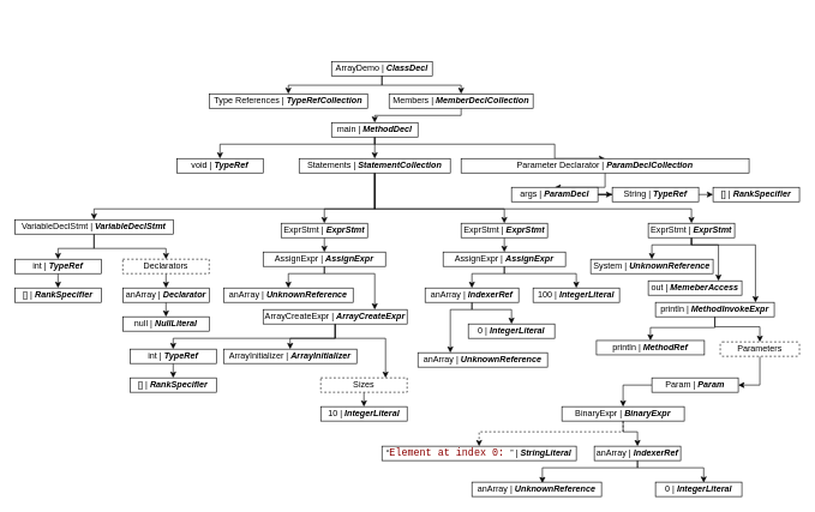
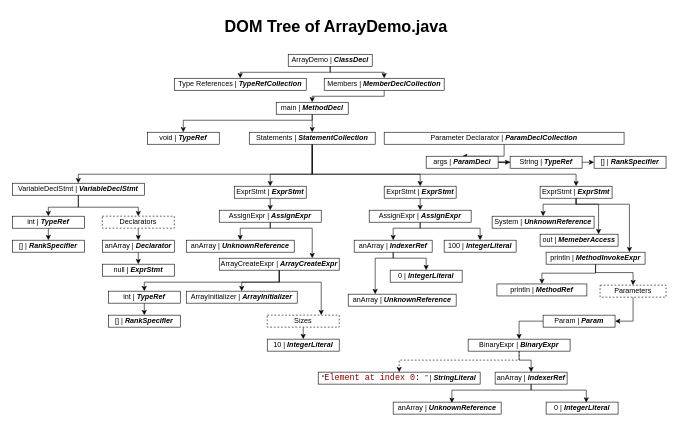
+ <mxCell id="79" value="&lt;b&gt;&lt;font style=&quot;font-size: 27px&quot;&gt;DOM Tree of ArrayDemo.java&lt;/font&gt;&lt;/b&gt;" style="text;html=1;strokeColor=none;fillColor=none;align=center;verticalAlign=middle;whiteSpace=wrap;rounded=0;" parent="1" vertex="1"><mxGeometry x="340" y="20" width="440" height="50" as="geometry" /></mxCell>
- <mxCell id="74" value="ArrayDemo | &lt;b&gt;&lt;i&gt;ClassDecl&lt;/i&gt;&lt;/b&gt;" style="whiteSpace=wrap;html=1;" parent="1" vertex="1"><mxGeometry x="460" y="85" width="140" height="20" as="geometry" /></mxCell>
+ <mxCell id="74" value="ArrayDemo | &lt;b&gt;&lt;i&gt;ClassDecl&lt;/i&gt;&lt;/b&gt;" style="whiteSpace=wrap;html=1;" parent="1" vertex="1"><mxGeometry x="480" y="90" width="140" height="20" as="geometry" /></mxCell>
- <mxCell id="3" style="edgeStyle=orthogonalEdgeStyle;rounded=0;orthogonalLoop=1;jettySize=auto;html=1;exitX=0.5;exitY=1;exitDx=0;exitDy=0;entryX=0.5;entryY=0;entryDx=0;entryDy=0;" parent="1" source="6" target="9" edge="1"><mxGeometry relative="1" as="geometry"><Array as="points"><mxPoint x="520" y="200" /><mxPoint x="770" y="200" /></Array></mxGeometry></mxCell>
- <mxCell id="39" value="null | &lt;b&gt;&lt;i&gt;NullLiteral&lt;/i&gt;&lt;/b&gt;" style="rounded=0;whiteSpace=wrap;html=1;" parent="1" vertex="1"><mxGeometry x="170" y="440" width="120" height="20" as="geometry" /></mxCell>
+ <mxCell id="39" value="null | &lt;b&gt;&lt;i&gt;ExprStmt&lt;/i&gt;&lt;/b&gt;" style="rounded=0;whiteSpace=wrap;html=1;" parent="1" vertex="1"><mxGeometry x="170" y="440" width="120" height="20" as="geometry" /></mxCell>
- <mxCell id="88" value="Parameters" style="whiteSpace=wrap;html=1;dashed=1;rounded=1;" parent="1" vertex="1"><mxGeometry x="1000" y="475" width="110" height="20" as="geometry" /></mxCell>
+ <mxCell id="88" value="Parameters" style="rounded=0;whiteSpace=wrap;html=1;dashed=1;" parent="1" vertex="1"><mxGeometry x="1000" y="475" width="110" height="20" as="geometry" /></mxCell>
